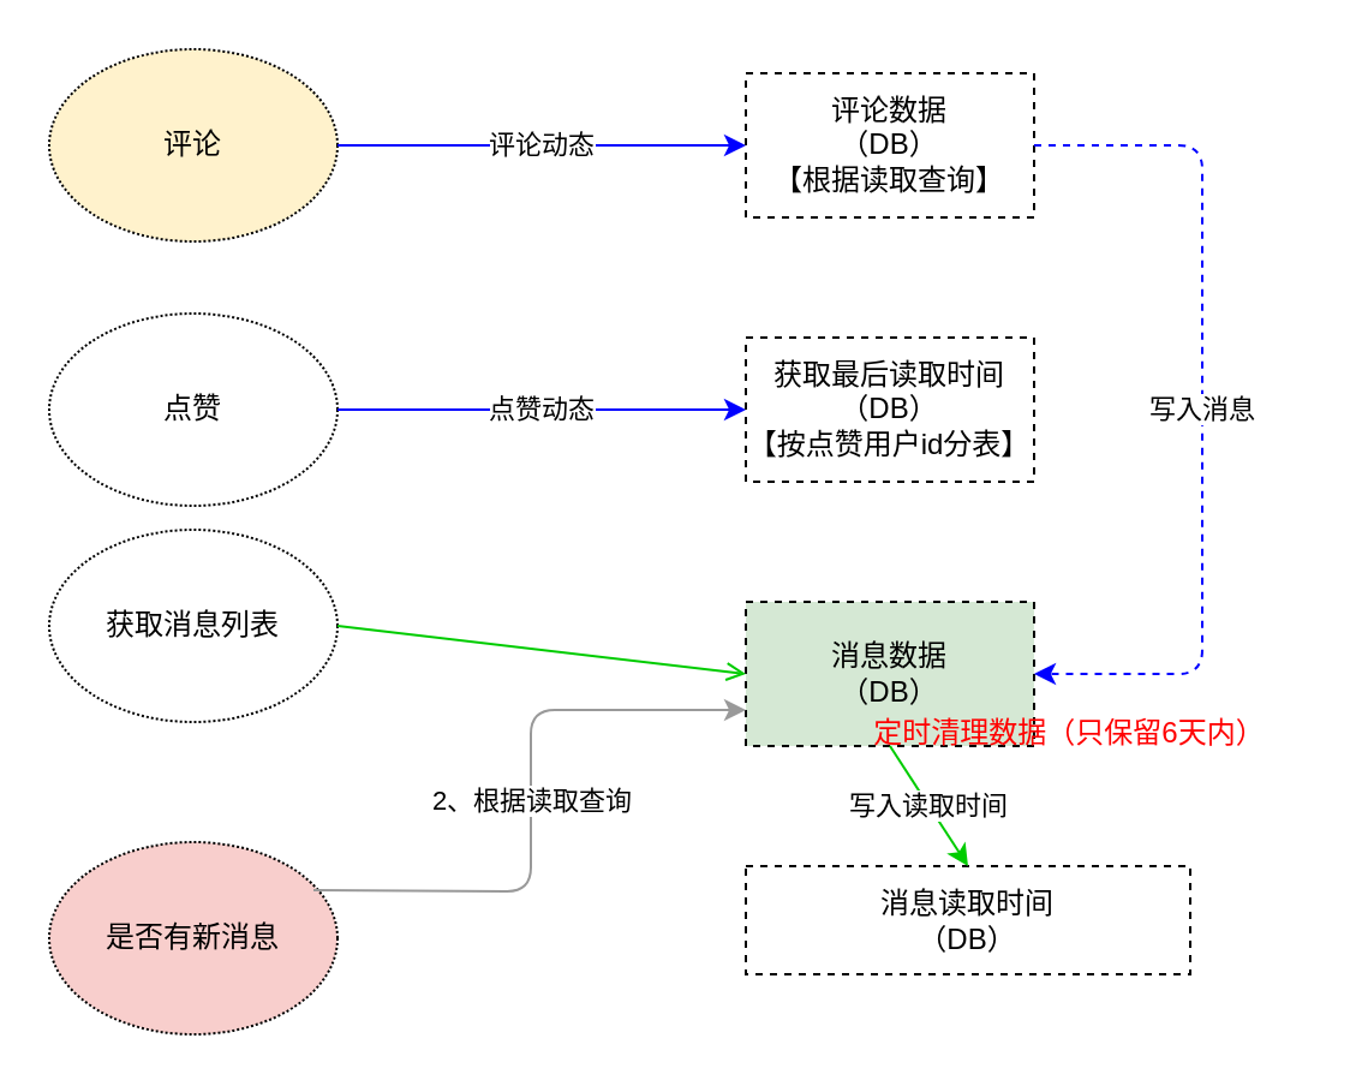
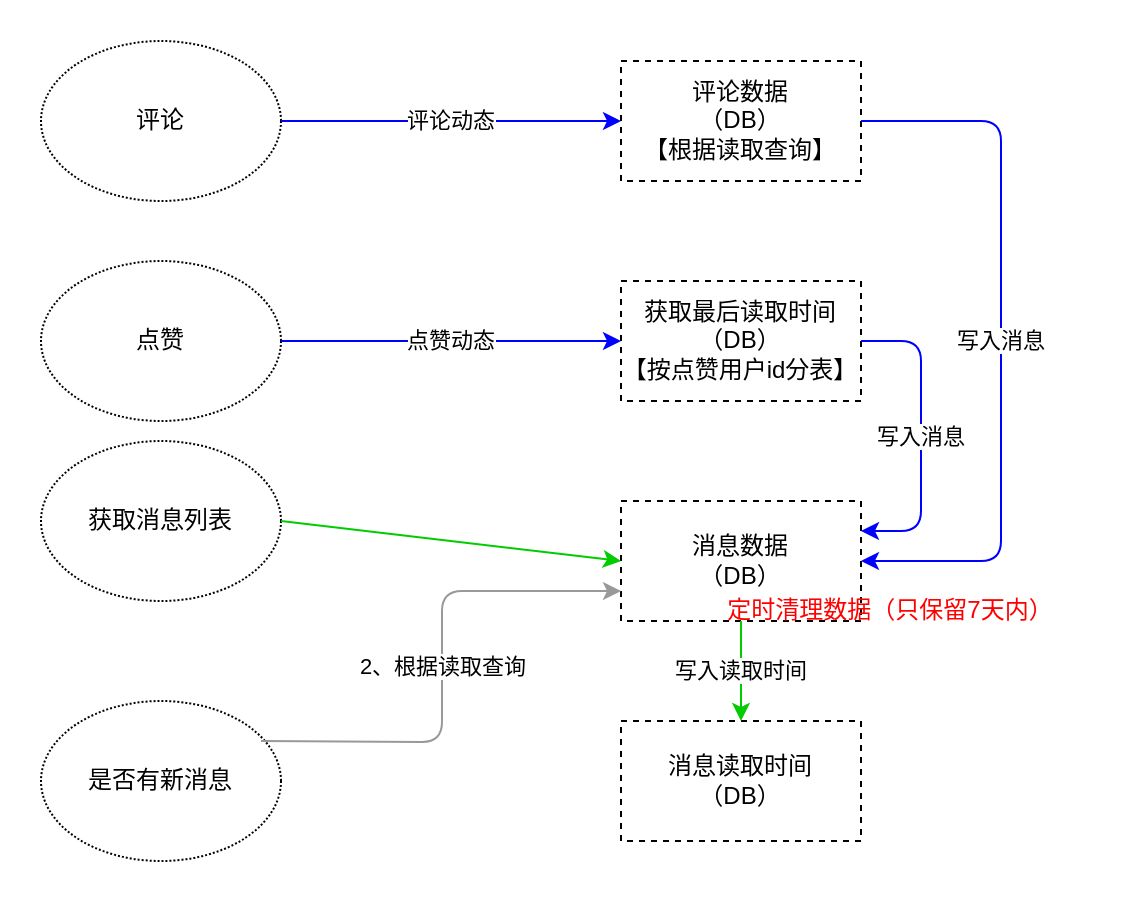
- <mxCell id="2" value="评论" style="ellipse;whiteSpace=wrap;html=1;dashed=1;dashPattern=1 1;fillColor=#fff2cc;" vertex="1" parent="1"><mxGeometry x="20" y="20" width="120" height="80" as="geometry" /></mxCell>
+ <mxCell id="2" value="评论" style="ellipse;whiteSpace=wrap;html=1;dashed=1;dashPattern=1 1;" vertex="1" parent="1"><mxGeometry x="20" y="20" width="120" height="80" as="geometry" /></mxCell>
- <mxCell id="9" value="写入消息" style="endArrow=classic;html=1;exitX=1;exitY=0.5;exitDx=0;exitDy=0;entryX=1;entryY=0.5;entryDx=0;entryDy=0;edgeStyle=orthogonalEdgeStyle;strokeColor=#0000FF;dashed=1;" edge="1" parent="1" source="6" target="8"><mxGeometry width="50" height="50" relative="1" as="geometry"><mxPoint x="540" y="110" as="sourcePoint" /><mxPoint x="590" y="60" as="targetPoint" /><Array as="points"><mxPoint x="500" y="60" /><mxPoint x="500" y="280" /></Array></mxGeometry></mxCell>
+ <mxCell id="9" value="写入消息" style="endArrow=classic;html=1;exitX=1;exitY=0.5;exitDx=0;exitDy=0;entryX=1;entryY=0.5;entryDx=0;entryDy=0;edgeStyle=orthogonalEdgeStyle;strokeColor=#0000FF;" edge="1" parent="1" source="6" target="8"><mxGeometry width="50" height="50" relative="1" as="geometry"><mxPoint x="540" y="110" as="sourcePoint" /><mxPoint x="590" y="60" as="targetPoint" /><Array as="points"><mxPoint x="500" y="60" /><mxPoint x="500" y="280" /></Array></mxGeometry></mxCell>
+ <mxCell id="10" value="写入消息" style="endArrow=classic;html=1;entryX=1;entryY=0.25;entryDx=0;entryDy=0;exitX=1;exitY=0.5;exitDx=0;exitDy=0;edgeStyle=orthogonalEdgeStyle;strokeColor=#0000FF;" edge="1" parent="1" source="7" target="8"><mxGeometry width="50" height="50" relative="1" as="geometry"><mxPoint x="440" y="150" as="sourcePoint" /><mxPoint x="490" y="100" as="targetPoint" /><Array as="points"><mxPoint x="460" y="170" /><mxPoint x="460" y="265" /></Array></mxGeometry></mxCell>
- <mxCell id="12" value="" style="endArrow=open;html=1;entryX=0;entryY=0.5;entryDx=0;entryDy=0;exitX=1;exitY=0.5;exitDx=0;exitDy=0;strokeColor=#00CC00;" edge="1" parent="1" source="11" target="8"><mxGeometry width="50" height="50" relative="1" as="geometry"><mxPoint x="150" y="290" as="sourcePoint" /><mxPoint x="200" y="240" as="targetPoint" /></mxGeometry></mxCell>
+ <mxCell id="12" value="" style="endArrow=classic;html=1;entryX=0;entryY=0.5;entryDx=0;entryDy=0;exitX=1;exitY=0.5;exitDx=0;exitDy=0;strokeColor=#00CC00;" edge="1" parent="1" source="11" target="8"><mxGeometry width="50" height="50" relative="1" as="geometry"><mxPoint x="150" y="290" as="sourcePoint" /><mxPoint x="200" y="240" as="targetPoint" /></mxGeometry></mxCell>
- <mxCell id="8" value="消息数据&lt;br&gt;（DB）" style="rounded=0;whiteSpace=wrap;html=1;dashed=1;fillColor=#d5e8d4;" vertex="1" parent="1"><mxGeometry x="310" y="250" width="120" height="60" as="geometry" /></mxCell>
+ <mxCell id="8" value="消息数据&lt;br&gt;（DB）" style="rounded=0;whiteSpace=wrap;html=1;dashed=1;" vertex="1" parent="1"><mxGeometry x="310" y="250" width="120" height="60" as="geometry" /></mxCell>
- <mxCell id="17" value="&lt;font color=&quot;#ff0000&quot;&gt;定时清理数据（只保留6天内）&lt;/font&gt;" style="text;html=1;strokeColor=none;fillColor=none;align=center;verticalAlign=middle;whiteSpace=wrap;rounded=0;" vertex="1" parent="1"><mxGeometry x="350" y="290" width="190" height="30" as="geometry" /></mxCell>
+ <mxCell id="17" value="&lt;font color=&quot;#ff0000&quot;&gt;定时清理数据（只保留7天内）&lt;/font&gt;" style="text;html=1;strokeColor=none;fillColor=none;align=center;verticalAlign=middle;whiteSpace=wrap;rounded=0;" vertex="1" parent="1"><mxGeometry x="350" y="290" width="190" height="30" as="geometry" /></mxCell>
- <mxCell id="13" value="消息读取时间&lt;br&gt;（DB）" style="rounded=0;whiteSpace=wrap;html=1;dashed=1;" vertex="1" parent="1"><mxGeometry x="310" y="360" width="185" height="45" as="geometry" /></mxCell>
+ <mxCell id="13" value="消息读取时间&lt;br&gt;（DB）" style="rounded=0;whiteSpace=wrap;html=1;dashed=1;" vertex="1" parent="1"><mxGeometry x="310" y="360" width="120" height="60" as="geometry" /></mxCell>
- <mxCell id="15" value="是否有新消息" style="ellipse;whiteSpace=wrap;html=1;dashed=1;dashPattern=1 1;fillColor=#f8cecc;" vertex="1" parent="1"><mxGeometry x="20" y="350" width="120" height="80" as="geometry" /></mxCell>
+ <mxCell id="15" value="是否有新消息" style="ellipse;whiteSpace=wrap;html=1;dashed=1;dashPattern=1 1;" vertex="1" parent="1"><mxGeometry x="20" y="350" width="120" height="80" as="geometry" /></mxCell>
